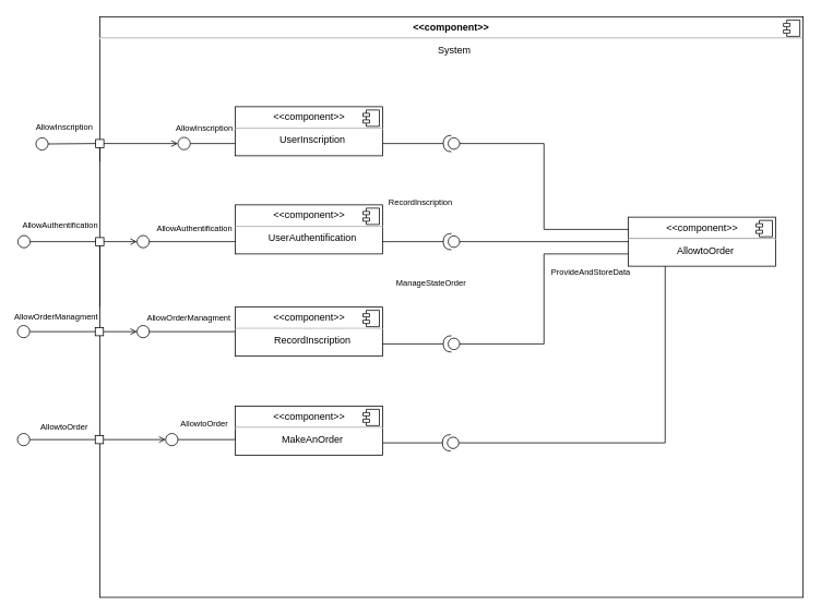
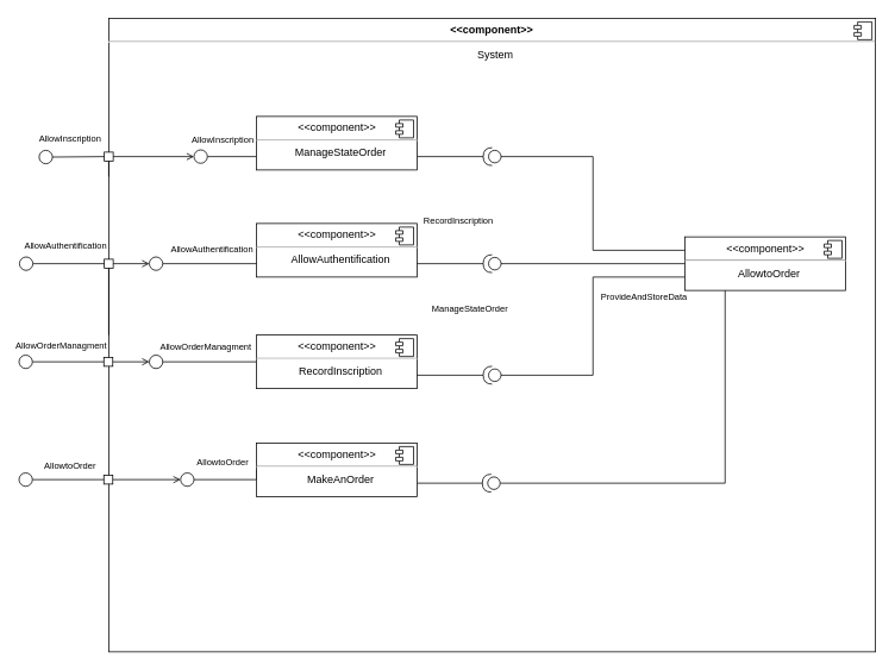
- <mxCell id="14" value="&lt;p style=&quot;margin: 0px ; margin-top: 6px ; text-align: center&quot;&gt;&amp;lt;&amp;lt;component&amp;gt;&amp;gt;&lt;/p&gt;&lt;hr&gt;&lt;p style=&quot;text-align: center ; margin: 0px 0px 0px 8px&quot;&gt;&lt;span&gt;UserInscription&lt;/span&gt;&lt;br&gt;&lt;/p&gt;" style="align=left;overflow=fill;html=1;dropTarget=0;" vertex="1" parent="1"><mxGeometry x="286.5" y="130" width="180" height="60" as="geometry" /></mxCell>
+ <mxCell id="14" value="&lt;p style=&quot;margin: 0px ; margin-top: 6px ; text-align: center&quot;&gt;&amp;lt;&amp;lt;component&amp;gt;&amp;gt;&lt;/p&gt;&lt;hr&gt;&lt;p style=&quot;text-align: center ; margin: 0px 0px 0px 8px&quot;&gt;&lt;span&gt;ManageStateOrder&lt;/span&gt;&lt;br&gt;&lt;/p&gt;" style="align=left;overflow=fill;html=1;dropTarget=0;" vertex="1" parent="1"><mxGeometry x="286.5" y="130" width="180" height="60" as="geometry" /></mxCell>
- <mxCell id="4" value="&lt;p style=&quot;margin: 0px ; margin-top: 6px ; text-align: center&quot;&gt;&amp;lt;&amp;lt;component&amp;gt;&amp;gt;&lt;/p&gt;&lt;hr&gt;&lt;p style=&quot;text-align: center ; margin: 0px 0px 0px 8px&quot;&gt;&lt;span&gt;UserAuthentification&lt;/span&gt;&lt;br&gt;&lt;/p&gt;" style="align=left;overflow=fill;html=1;dropTarget=0;" vertex="1" parent="1"><mxGeometry x="286.5" y="250" width="180" height="60" as="geometry" /></mxCell>
+ <mxCell id="4" value="&lt;p style=&quot;margin: 0px ; margin-top: 6px ; text-align: center&quot;&gt;&amp;lt;&amp;lt;component&amp;gt;&amp;gt;&lt;/p&gt;&lt;hr&gt;&lt;p style=&quot;text-align: center ; margin: 0px 0px 0px 8px&quot;&gt;&lt;span&gt;AllowAuthentification&lt;/span&gt;&lt;br&gt;&lt;/p&gt;" style="align=left;overflow=fill;html=1;dropTarget=0;" vertex="1" parent="1"><mxGeometry x="286.5" y="250" width="180" height="60" as="geometry" /></mxCell>
